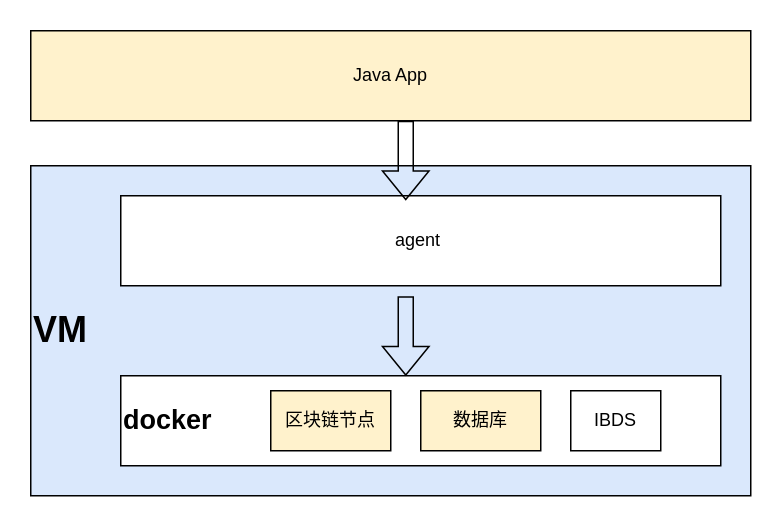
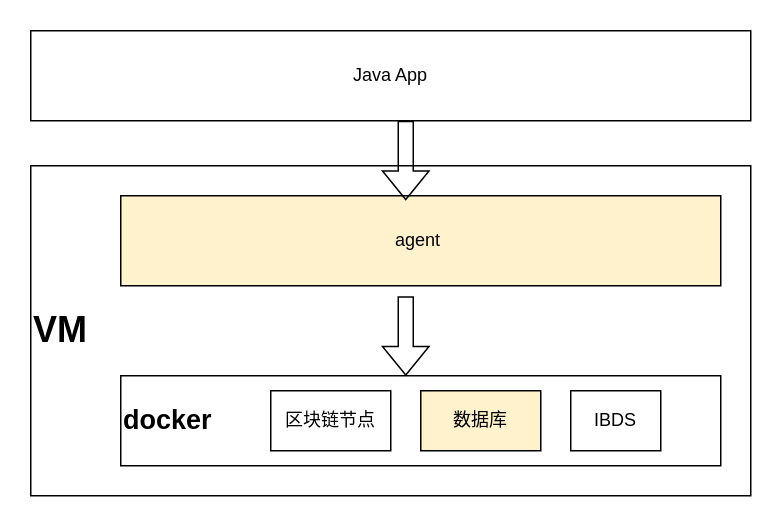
- <mxCell id="2" value="Java App" style="rounded=0;whiteSpace=wrap;html=1;fillColor=#fff2cc;" vertex="1" parent="1"><mxGeometry x="20" y="20" width="480" height="60" as="geometry" /></mxCell>
+ <mxCell id="2" value="Java App" style="rounded=0;whiteSpace=wrap;html=1;" vertex="1" parent="1"><mxGeometry x="20" y="20" width="480" height="60" as="geometry" /></mxCell>
- <mxCell id="4" value="agent&amp;nbsp;" style="rounded=0;whiteSpace=wrap;html=1;" vertex="1" parent="1"><mxGeometry x="80" y="130" width="400" height="60" as="geometry" /></mxCell>
+ <mxCell id="4" value="agent&amp;nbsp;" style="rounded=0;whiteSpace=wrap;html=1;fillColor=#fff2cc;" vertex="1" parent="1"><mxGeometry x="80" y="130" width="400" height="60" as="geometry" /></mxCell>
- <mxCell id="3" value="&lt;h1&gt;VM&lt;/h1&gt;" style="rounded=0;whiteSpace=wrap;html=1;align=left;fillColor=#dae8fc;" vertex="1" parent="1"><mxGeometry x="20" y="110" width="480" height="220" as="geometry" /></mxCell>
+ <mxCell id="3" value="&lt;h1&gt;VM&lt;/h1&gt;" style="rounded=0;whiteSpace=wrap;html=1;align=left;" vertex="1" parent="1"><mxGeometry x="20" y="110" width="480" height="220" as="geometry" /></mxCell>
- <mxCell id="8" value="区块链节点" style="rounded=0;whiteSpace=wrap;html=1;fillColor=#fff2cc;" vertex="1" parent="1"><mxGeometry x="180" y="260" width="80" height="40" as="geometry" /></mxCell>
+ <mxCell id="8" value="区块链节点" style="rounded=0;whiteSpace=wrap;html=1;" vertex="1" parent="1"><mxGeometry x="180" y="260" width="80" height="40" as="geometry" /></mxCell>
